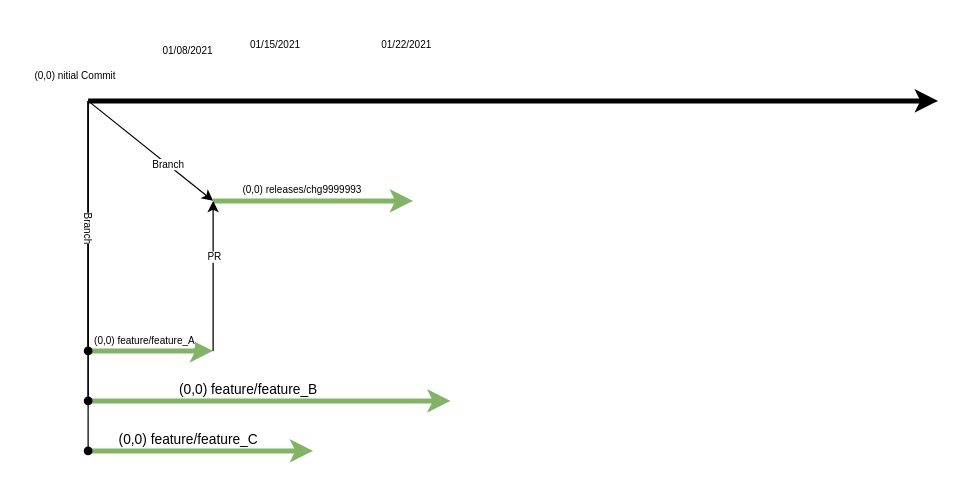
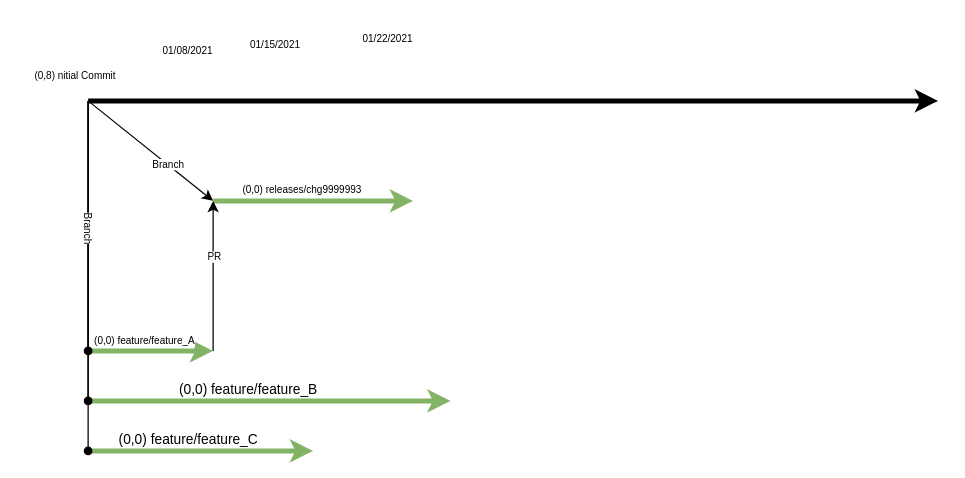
- <mxCell id="16" value="01/22/2021" style="text;html=1;strokeColor=none;fillColor=none;align=center;verticalAlign=middle;whiteSpace=wrap;rounded=0;fontSize=8;" vertex="1" parent="1"><mxGeometry x="305" y="25" width="40" height="20" as="geometry" /></mxCell>
+ <mxCell id="16" value="01/22/2021" style="text;html=1;strokeColor=none;fillColor=none;align=center;verticalAlign=middle;whiteSpace=wrap;rounded=0;fontSize=8;" vertex="1" parent="1"><mxGeometry x="290" y="20" width="40" height="20" as="geometry" /></mxCell>
- <mxCell id="13" value="(0,0) nitial Commit" style="text;html=1;strokeColor=none;fillColor=none;align=center;verticalAlign=middle;whiteSpace=wrap;rounded=0;fontSize=8;" vertex="1" parent="1"><mxGeometry x="20" y="50" width="80" height="20" as="geometry" /></mxCell>
+ <mxCell id="13" value="(0,8) nitial Commit" style="text;html=1;strokeColor=none;fillColor=none;align=center;verticalAlign=middle;whiteSpace=wrap;rounded=0;fontSize=8;" vertex="1" parent="1"><mxGeometry x="20" y="50" width="80" height="20" as="geometry" /></mxCell>
